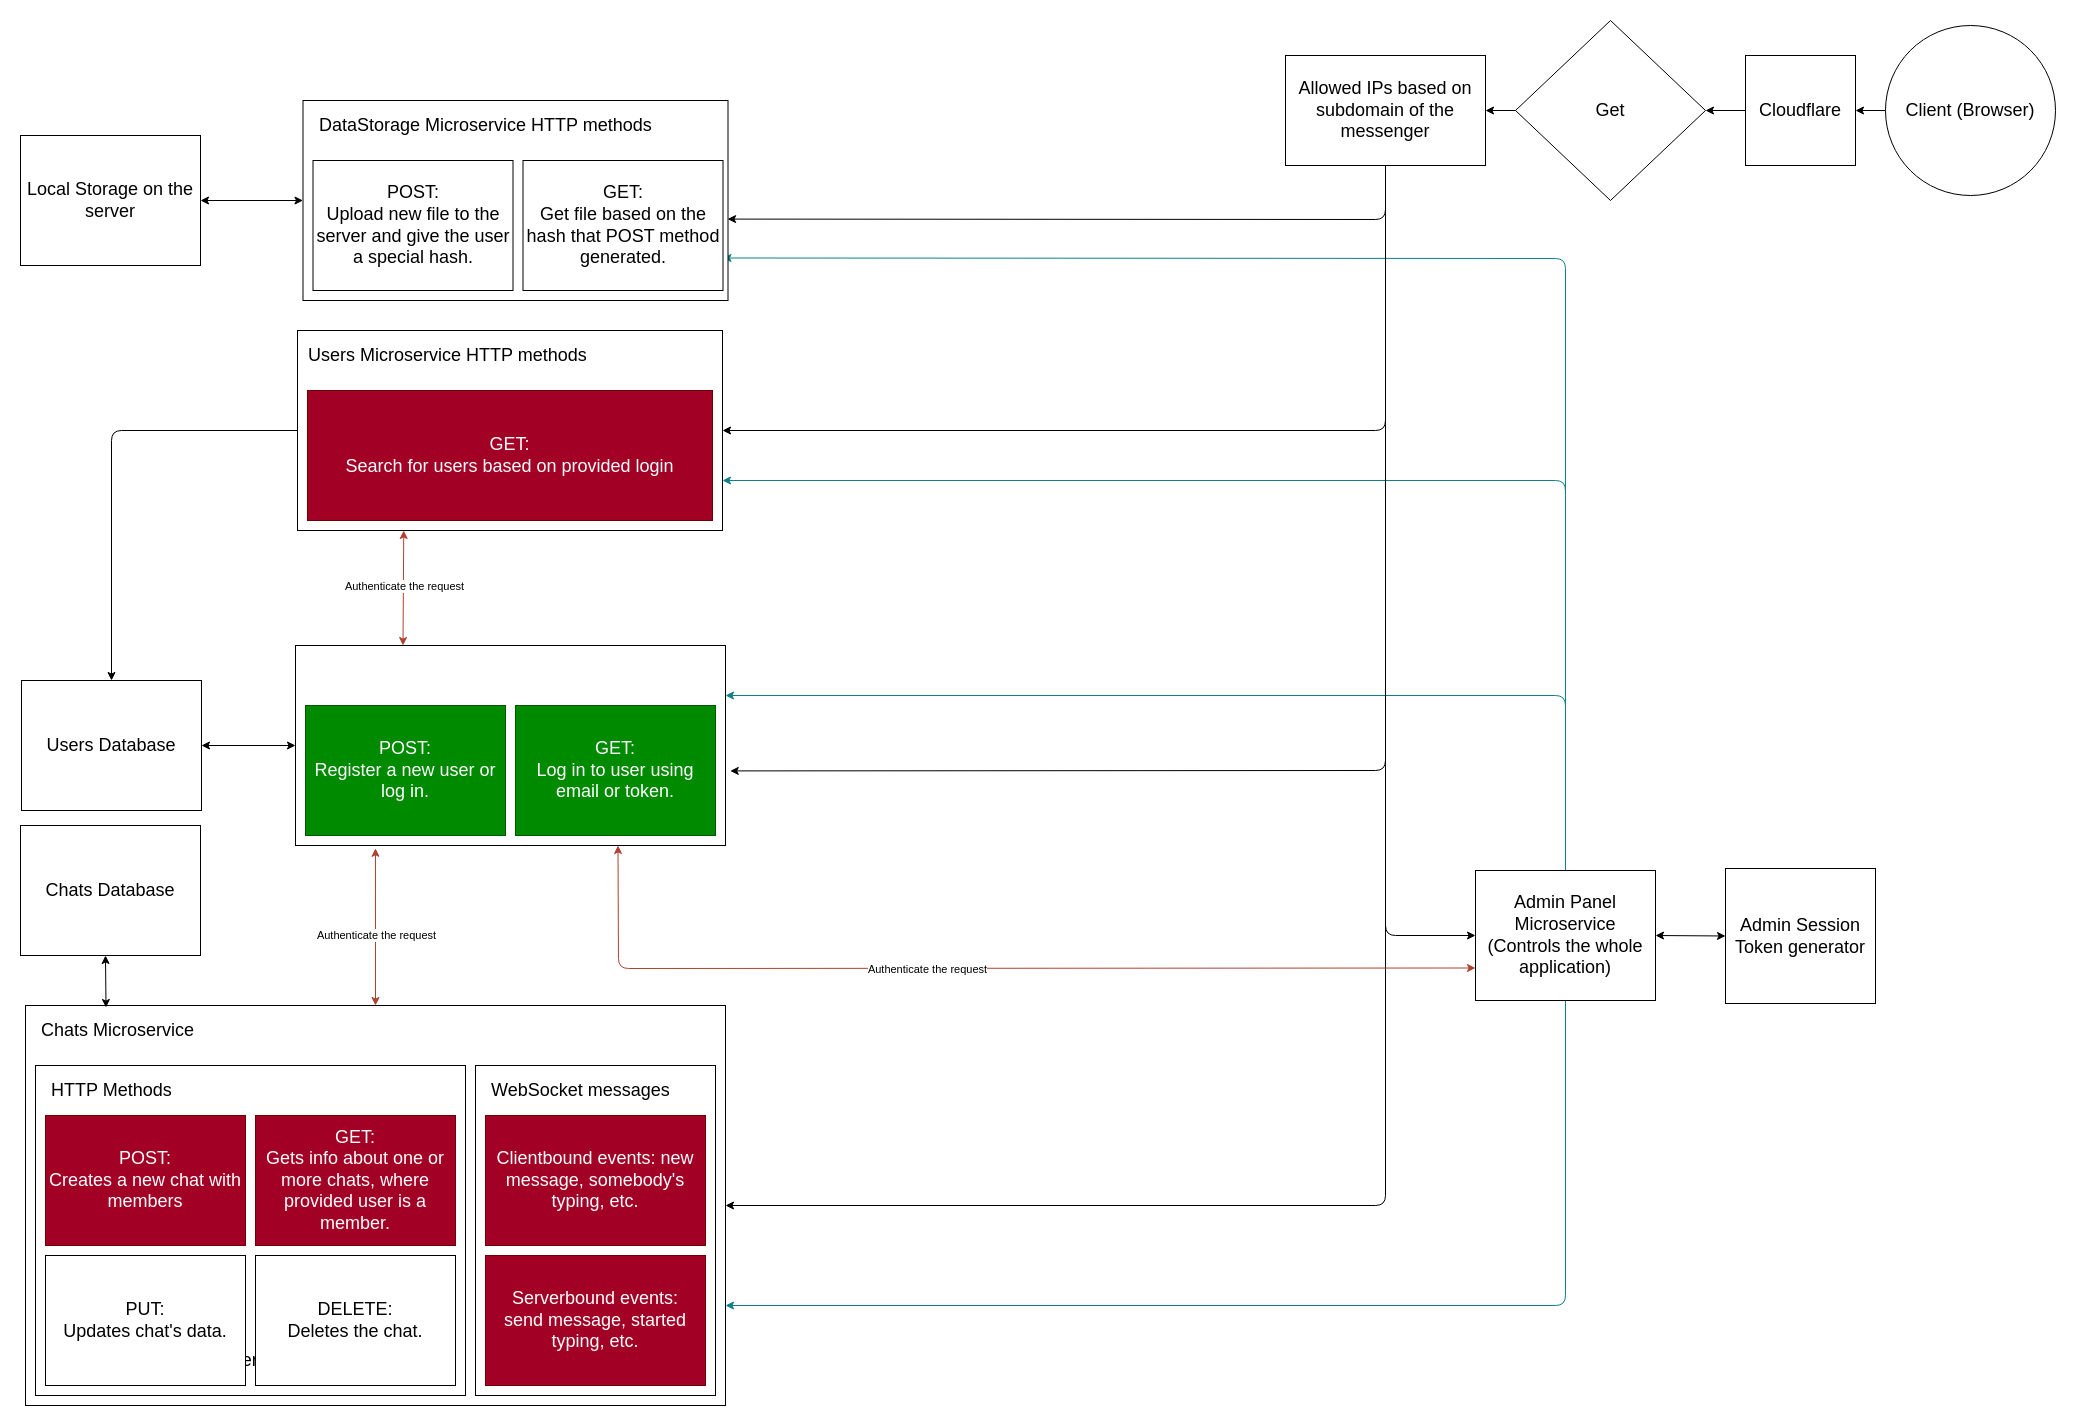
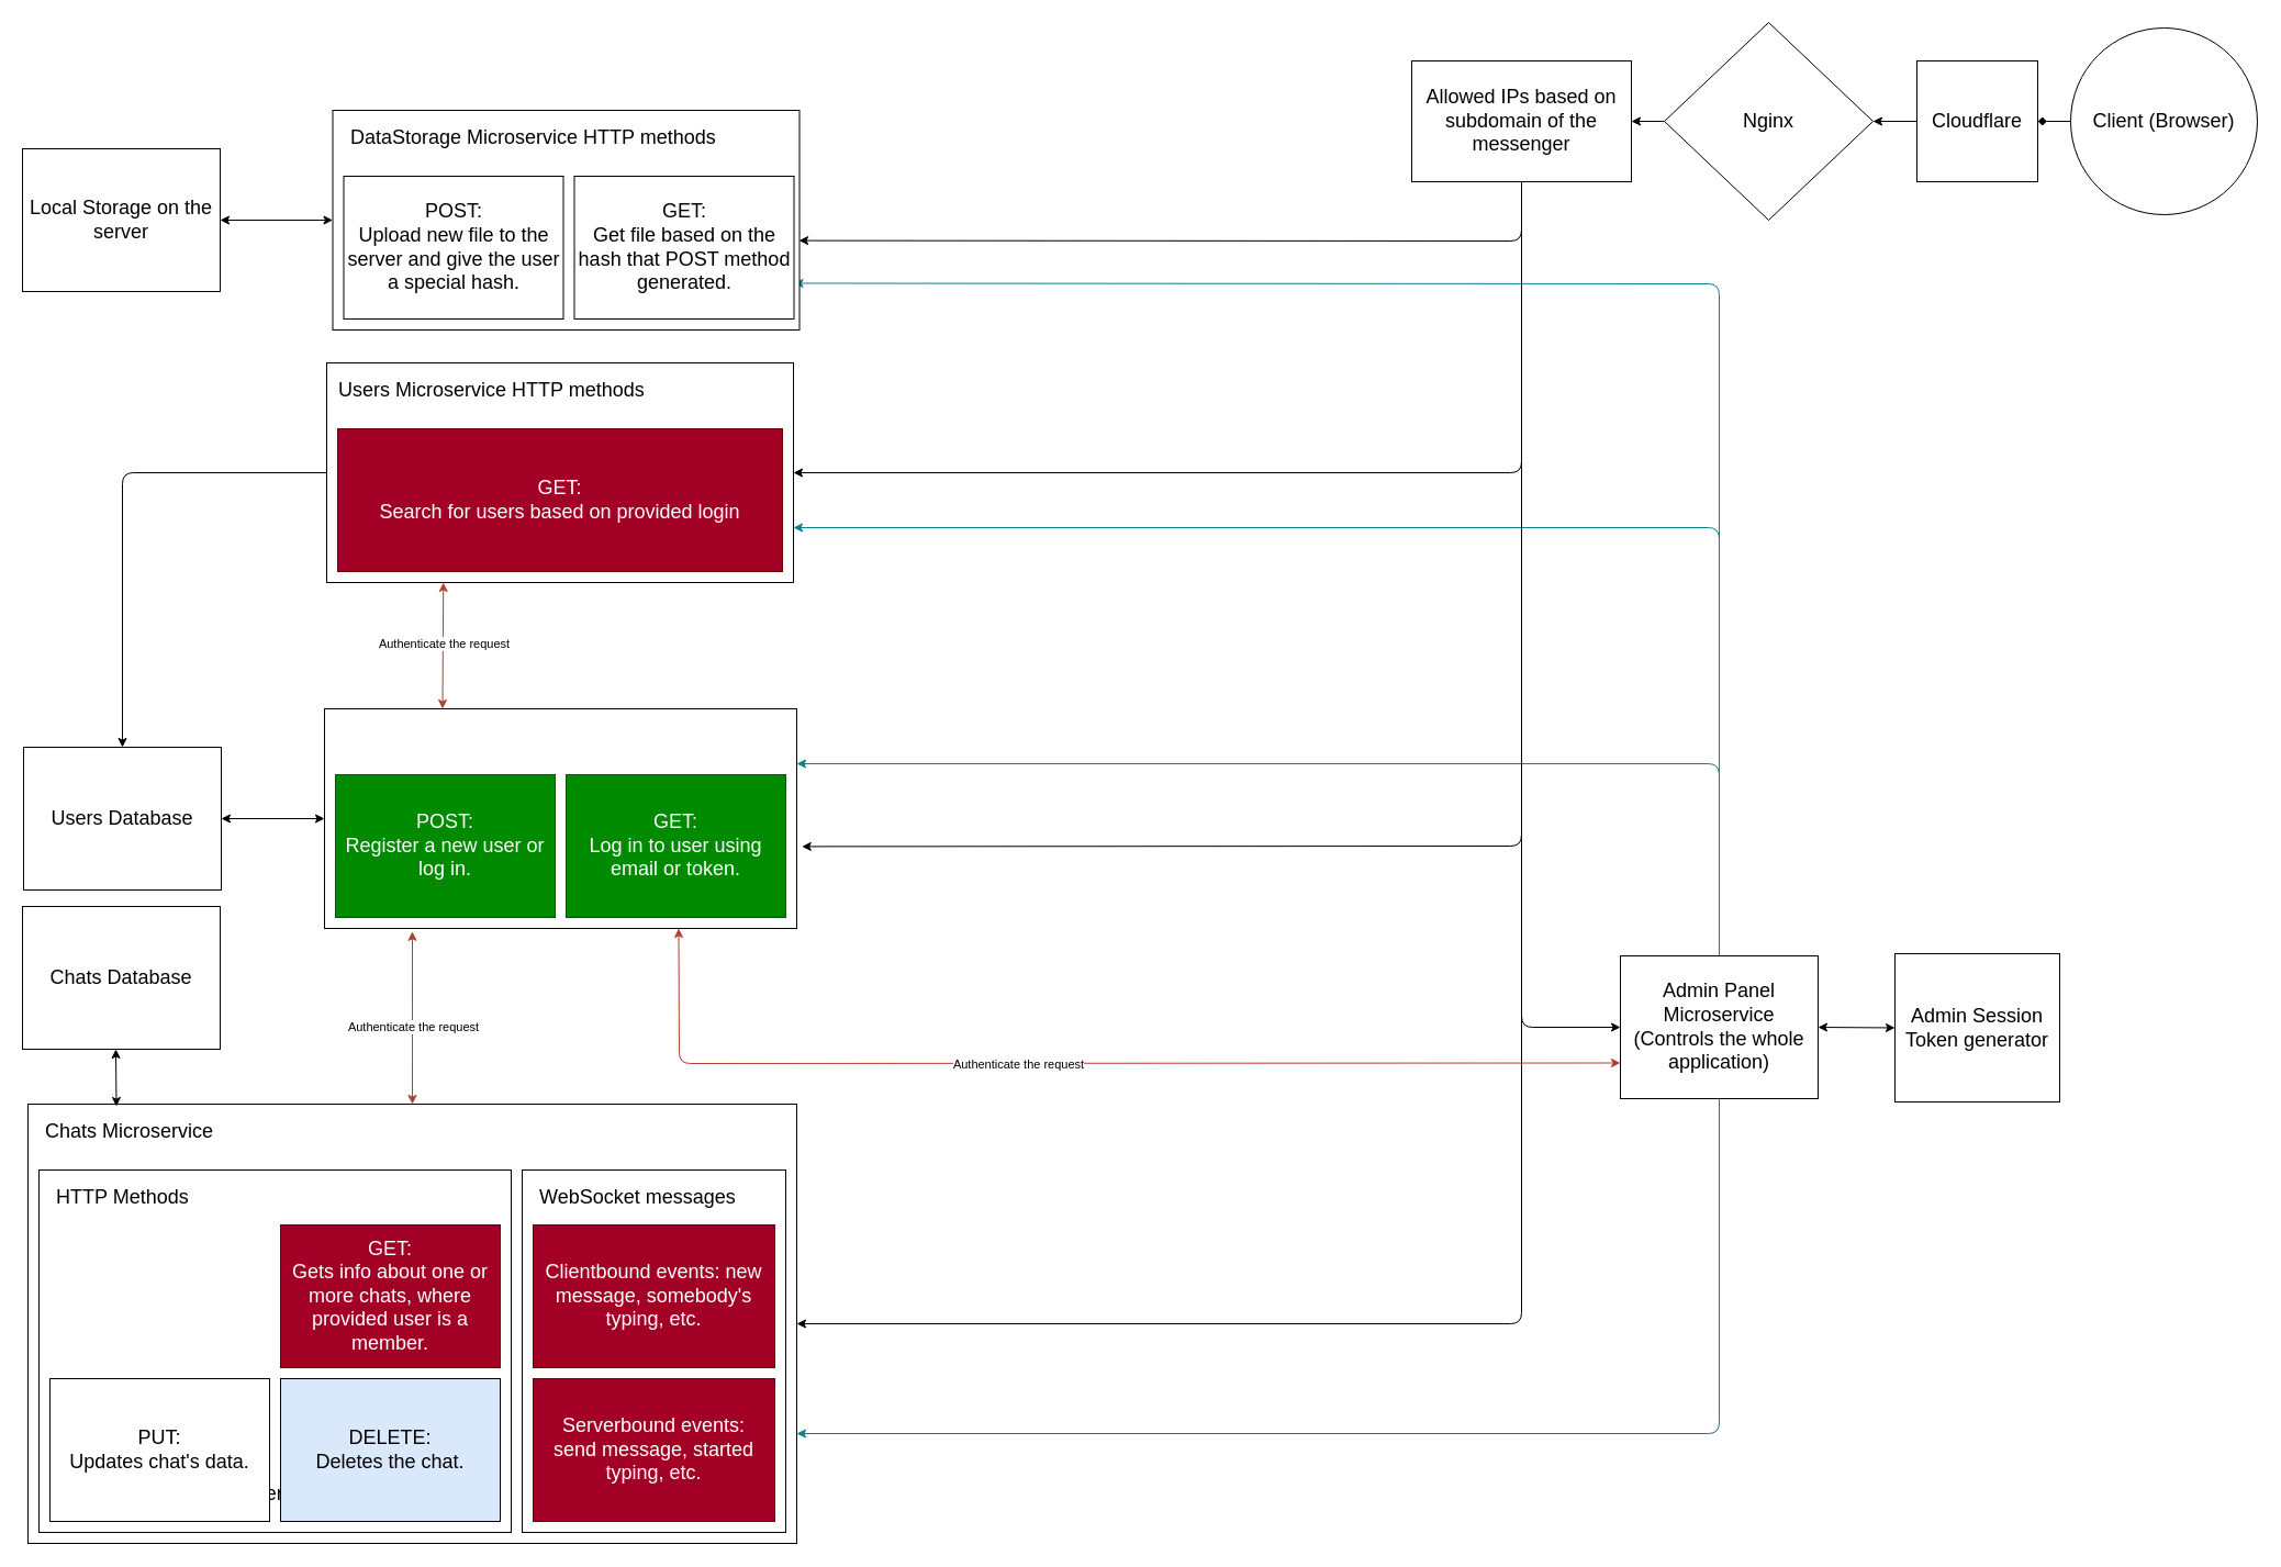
- <mxCell id="12" value="Get" style="rhombus;whiteSpace=wrap;html=1;fontSize=18;" parent="1" vertex="1"><mxGeometry x="1515" y="20" width="190" height="180" as="geometry" /></mxCell>
+ <mxCell id="12" value="Nginx" style="rhombus;whiteSpace=wrap;html=1;fontSize=18;" parent="1" vertex="1"><mxGeometry x="1515" y="20" width="190" height="180" as="geometry" /></mxCell>
- <mxCell id="4" style="edgeStyle=none;html=1;entryX=1;entryY=0.5;entryDx=0;entryDy=0;" edge="1" parent="1" source="5" target="30"><mxGeometry relative="1" as="geometry" /></mxCell>
+ <mxCell id="4" style="edgeStyle=none;html=1;entryX=1;entryY=0.5;entryDx=0;entryDy=0;endArrow=diamond;" edge="1" parent="1" source="5" target="30"><mxGeometry relative="1" as="geometry" /></mxCell>
- <mxCell id="22" value="POST:&lt;br&gt;Creates a new chat with members" style="rounded=0;whiteSpace=wrap;html=1;fontSize=18;fillColor=#a20025;fontColor=#ffffff;strokeColor=#6F0000;" parent="1" vertex="1"><mxGeometry x="45" y="1115" width="200" height="130" as="geometry" /></mxCell>
- <mxCell id="25" value="DELETE:&lt;br&gt;Deletes the chat." style="rounded=0;whiteSpace=wrap;html=1;fontSize=18;" parent="1" vertex="1"><mxGeometry x="255" y="1255" width="200" height="130" as="geometry" /></mxCell>
+ <mxCell id="25" value="DELETE:&lt;br&gt;Deletes the chat." style="rounded=0;whiteSpace=wrap;html=1;fontSize=18;fillColor=#dae8fc;" parent="1" vertex="1"><mxGeometry x="255" y="1255" width="200" height="130" as="geometry" /></mxCell>
